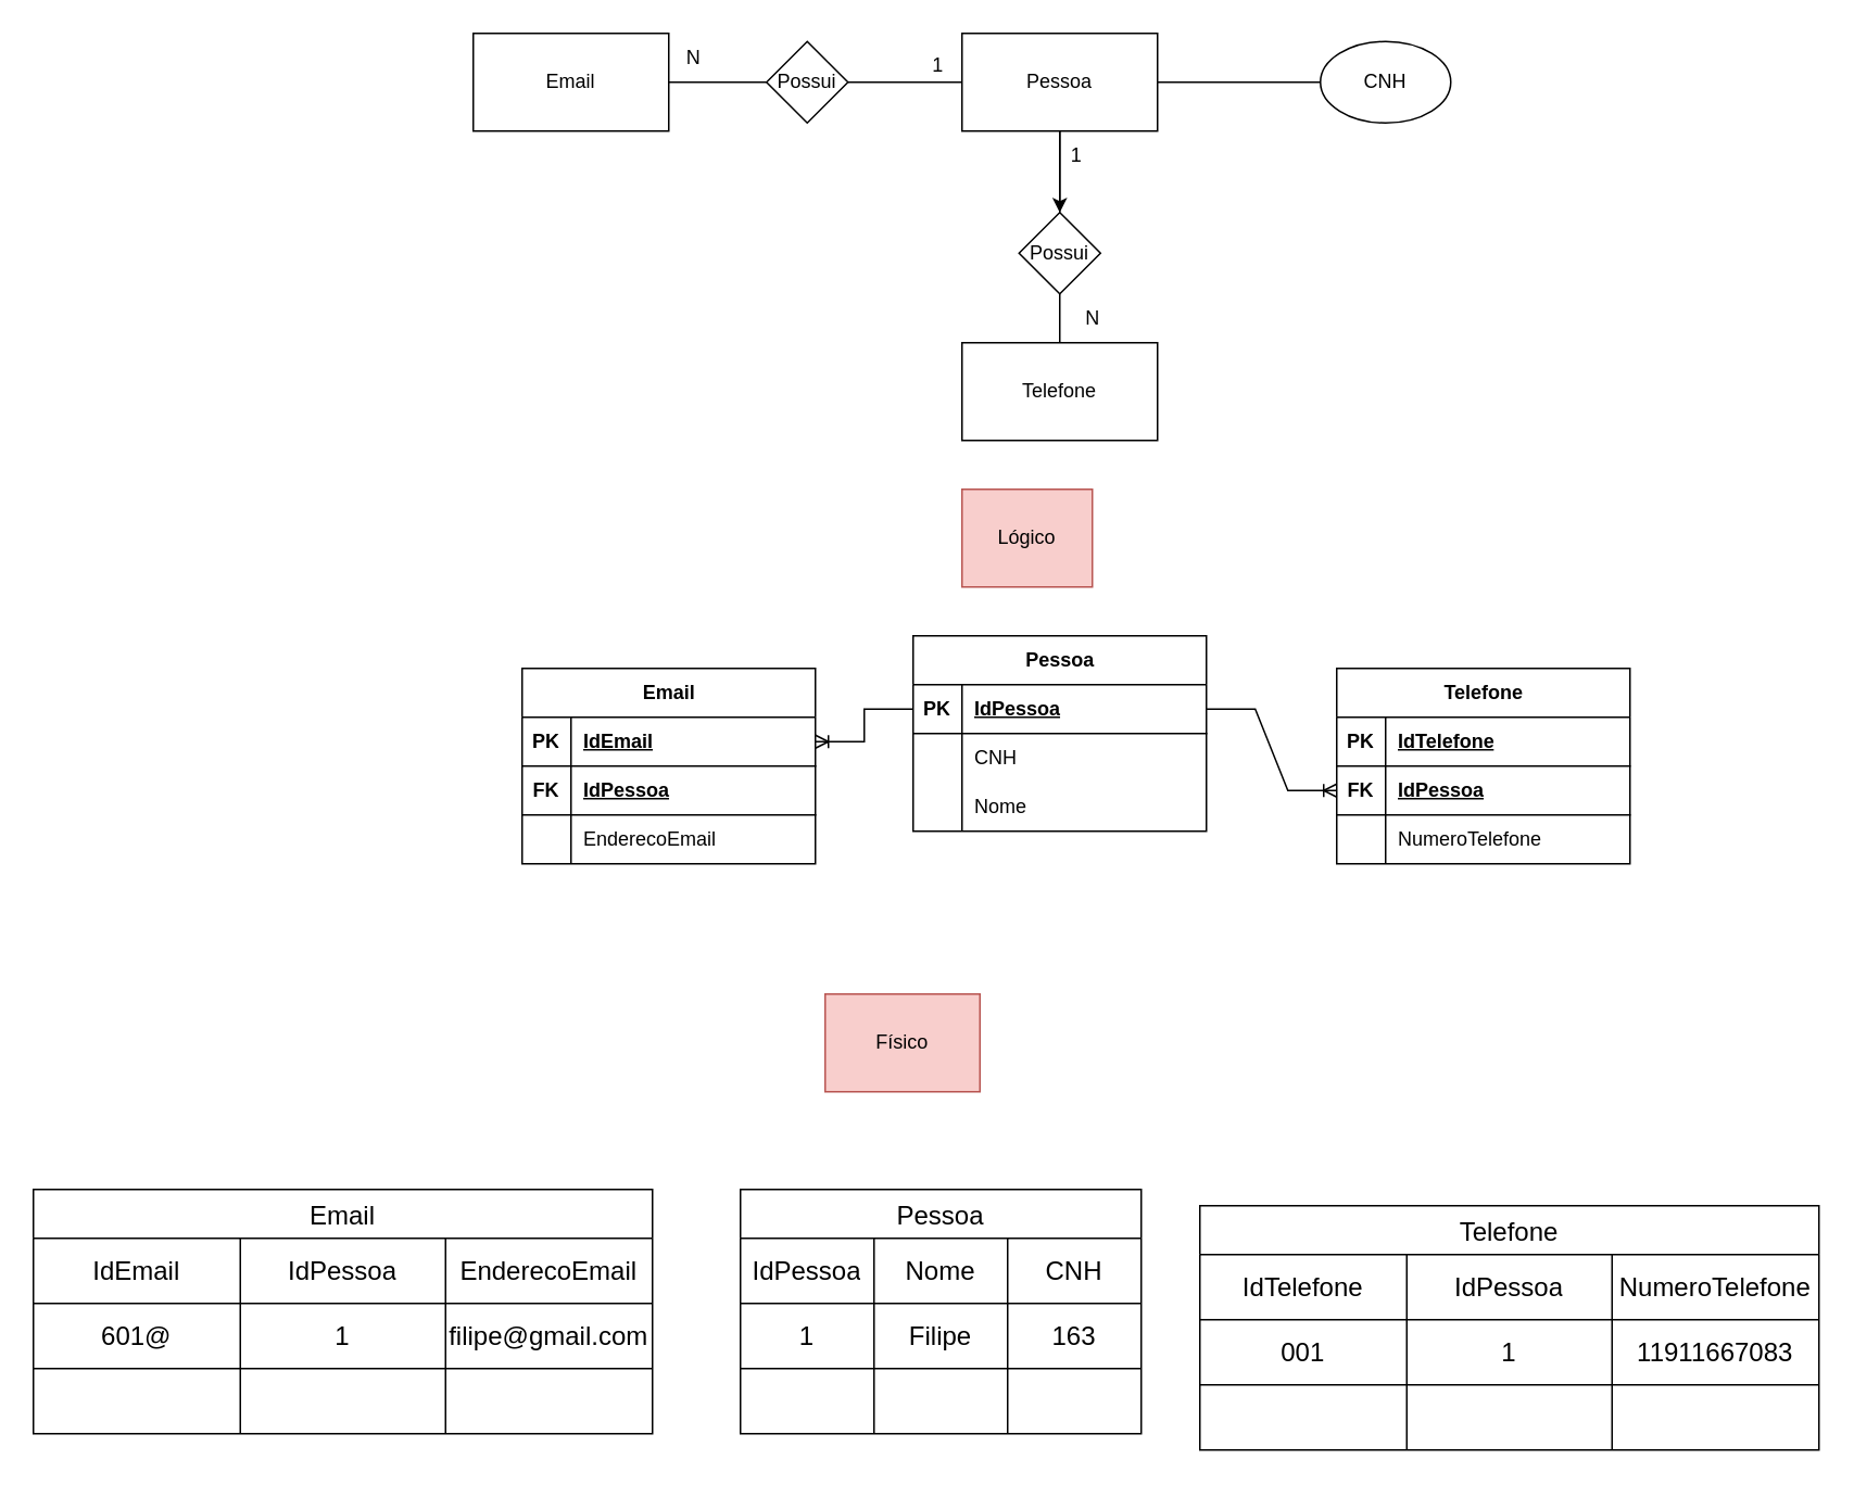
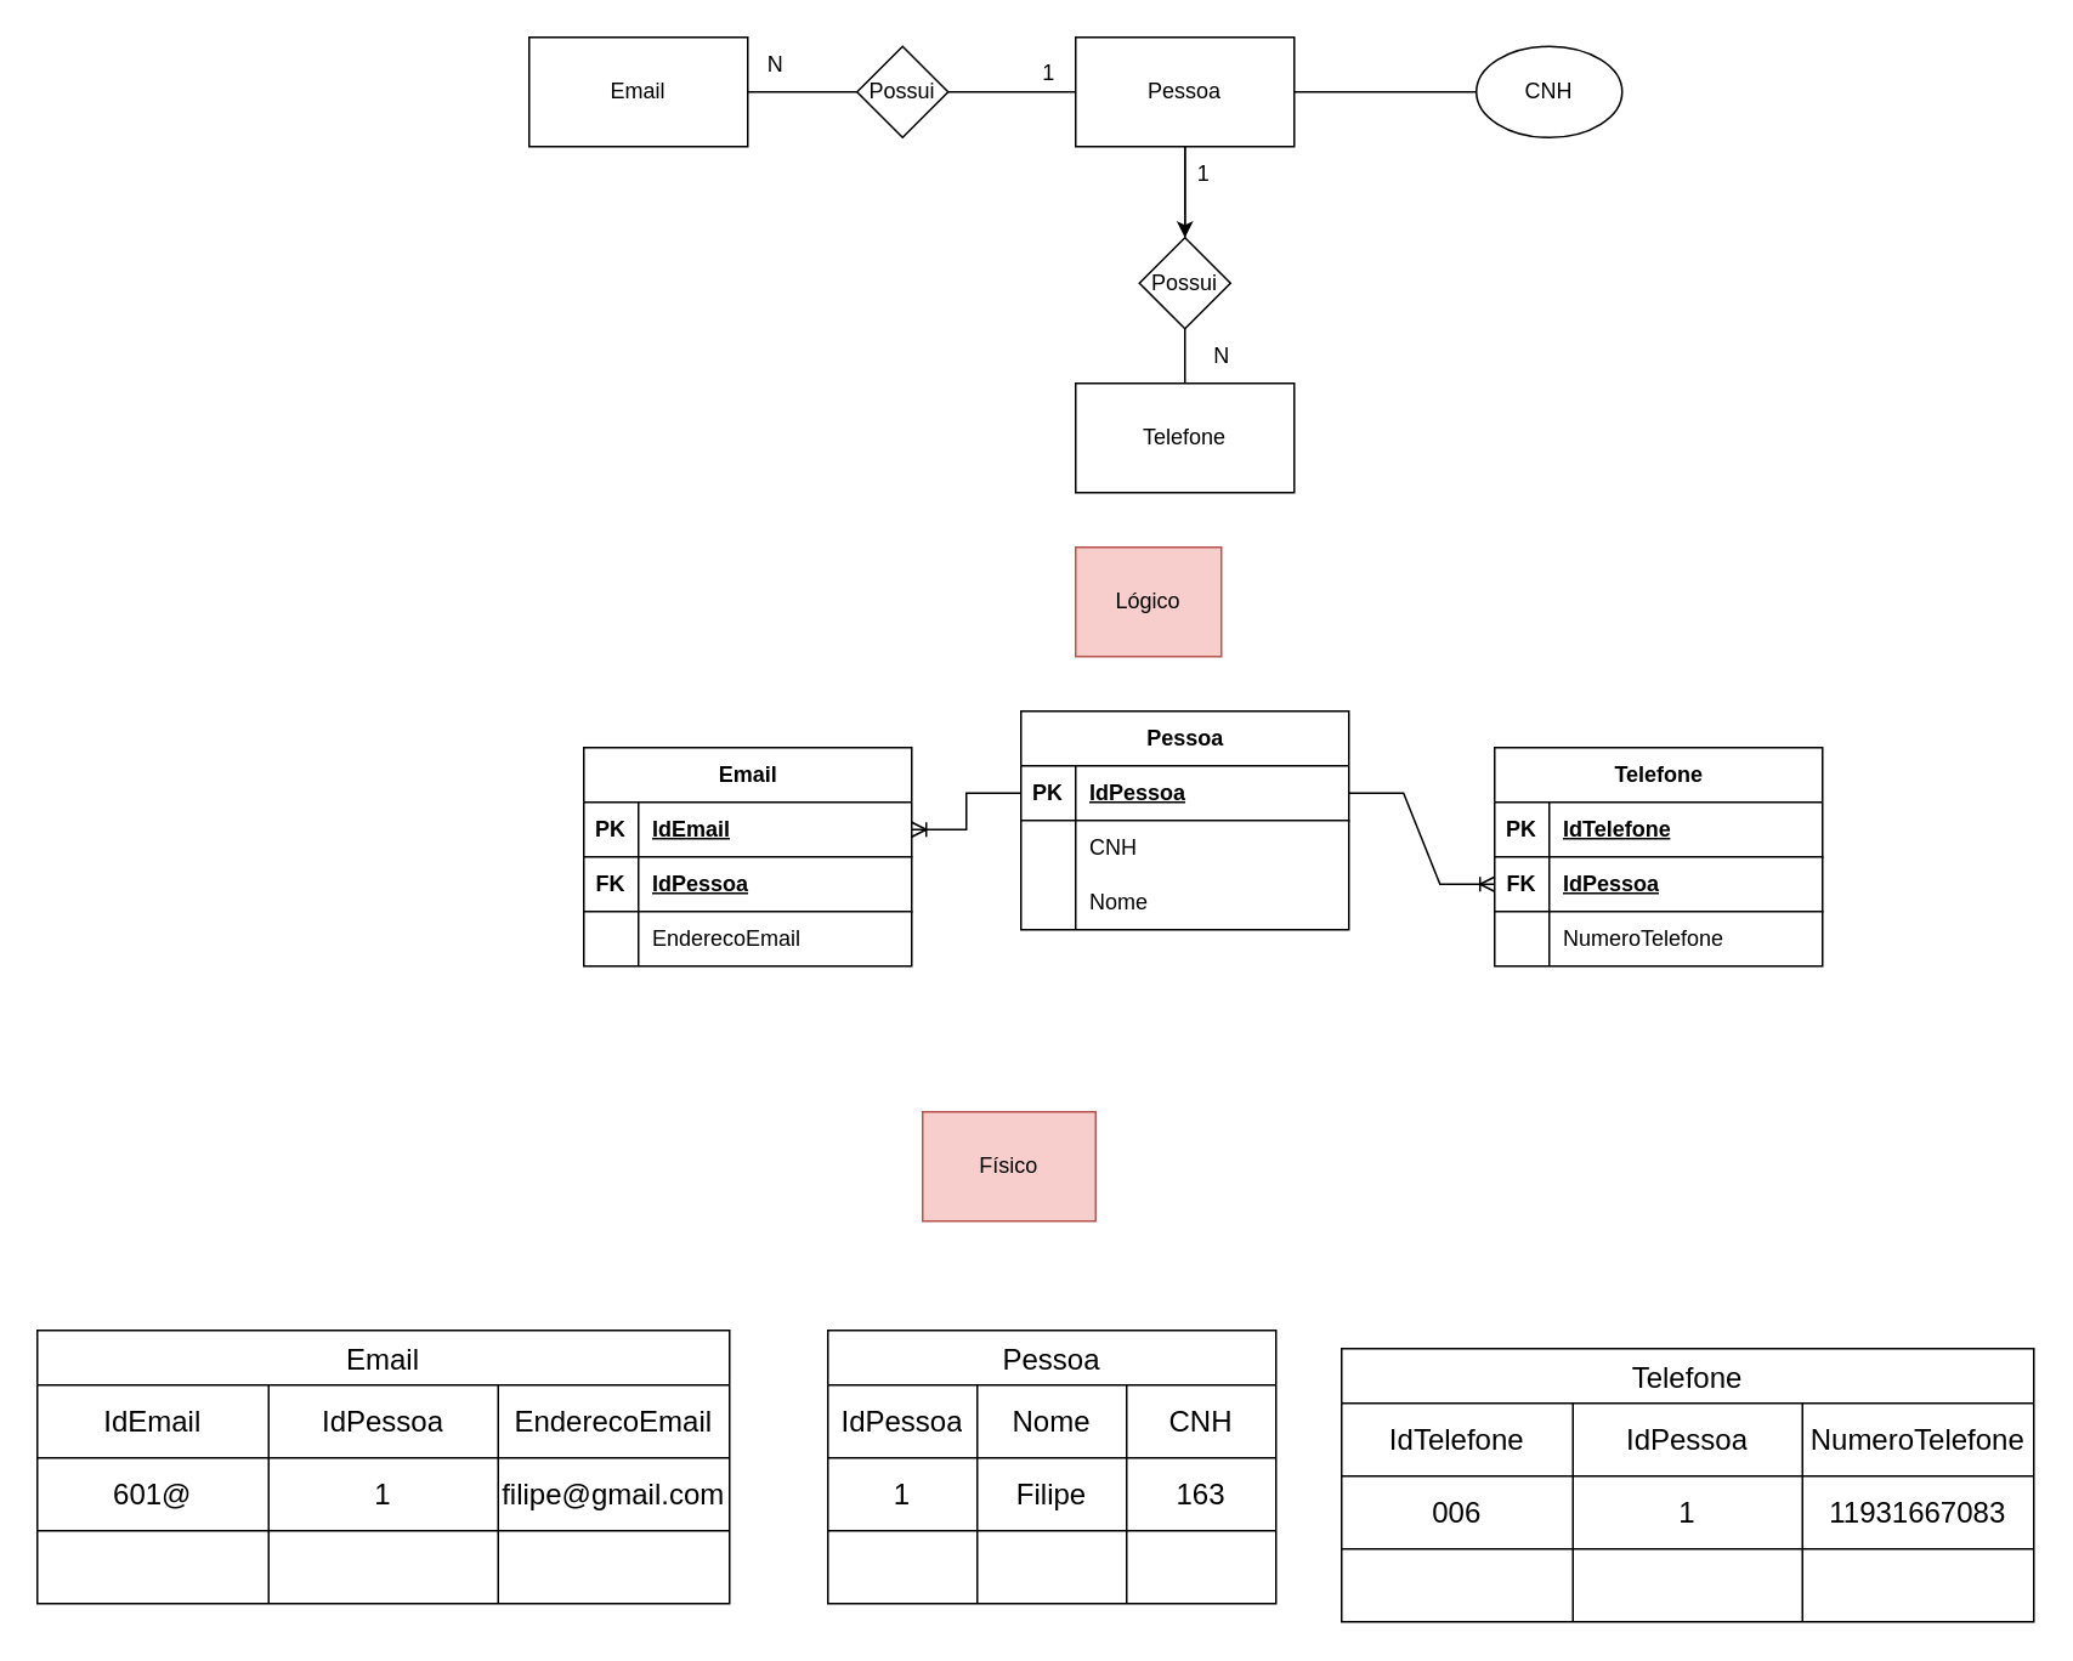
- <mxCell id="84" value="001" style="shape=partialRectangle;html=1;whiteSpace=wrap;connectable=0;strokeColor=inherit;overflow=hidden;fillColor=none;top=0;left=0;bottom=0;right=0;pointerEvents=1;fontSize=16;" vertex="1" parent="83"><mxGeometry width="127" height="40" as="geometry"><mxRectangle width="127" height="40" as="alternateBounds" /></mxGeometry></mxCell>
+ <mxCell id="84" value="006" style="shape=partialRectangle;html=1;whiteSpace=wrap;connectable=0;strokeColor=inherit;overflow=hidden;fillColor=none;top=0;left=0;bottom=0;right=0;pointerEvents=1;fontSize=16;" vertex="1" parent="83"><mxGeometry width="127" height="40" as="geometry"><mxRectangle width="127" height="40" as="alternateBounds" /></mxGeometry></mxCell>
- <mxCell id="86" value="11911667083" style="shape=partialRectangle;html=1;whiteSpace=wrap;connectable=0;strokeColor=inherit;overflow=hidden;fillColor=none;top=0;left=0;bottom=0;right=0;pointerEvents=1;fontSize=16;" vertex="1" parent="83"><mxGeometry x="253" width="127" height="40" as="geometry"><mxRectangle width="127" height="40" as="alternateBounds" /></mxGeometry></mxCell>
+ <mxCell id="86" value="11931667083" style="shape=partialRectangle;html=1;whiteSpace=wrap;connectable=0;strokeColor=inherit;overflow=hidden;fillColor=none;top=0;left=0;bottom=0;right=0;pointerEvents=1;fontSize=16;" vertex="1" parent="83"><mxGeometry x="253" width="127" height="40" as="geometry"><mxRectangle width="127" height="40" as="alternateBounds" /></mxGeometry></mxCell>
